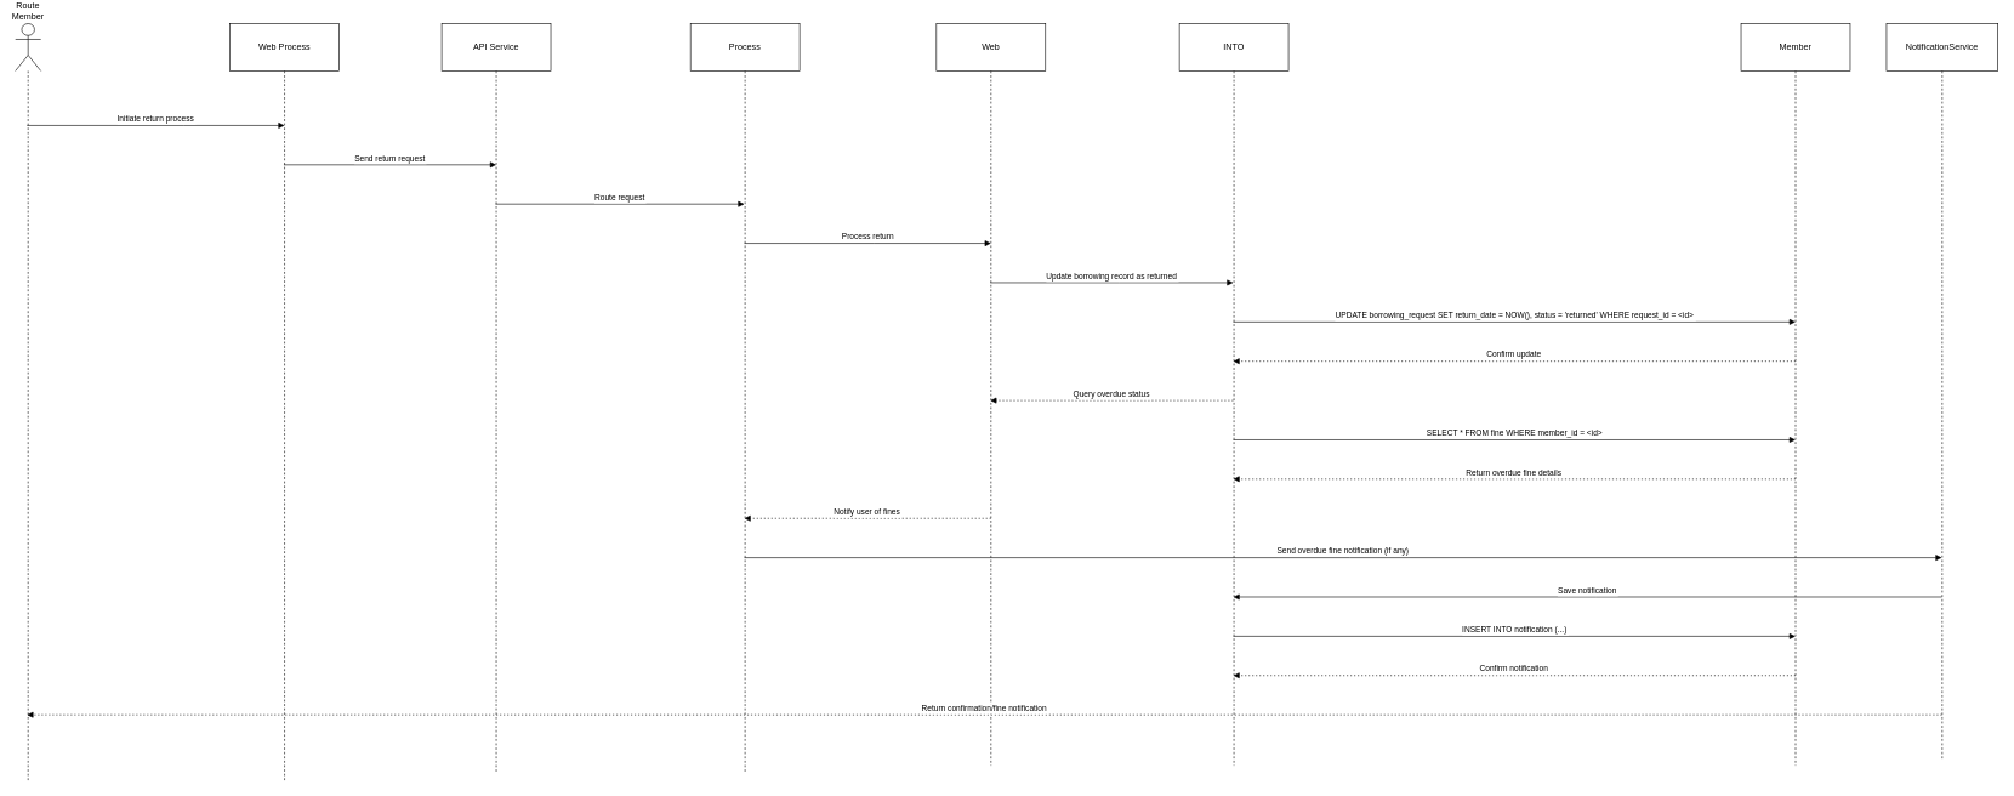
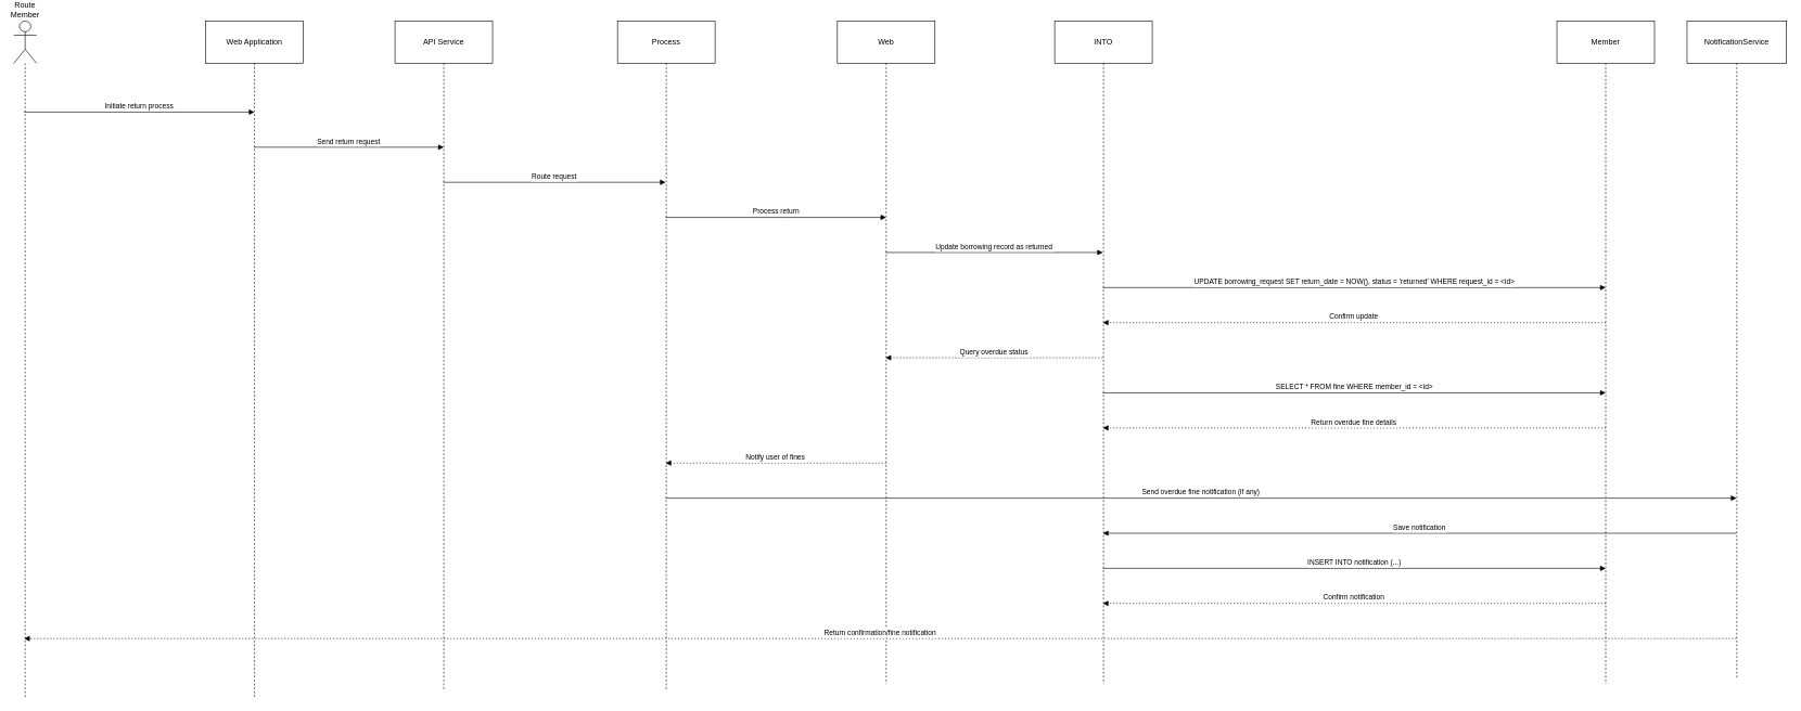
- <mxCell id="3" value="Web Process" style="shape=umlLifeline;perimeter=lifelinePerimeter;whiteSpace=wrap;container=1;dropTarget=0;collapsible=0;recursiveResize=0;outlineConnect=0;portConstraint=eastwest;newEdgeStyle={&quot;edgeStyle&quot;:&quot;elbowEdgeStyle&quot;,&quot;elbow&quot;:&quot;vertical&quot;,&quot;curved&quot;:0,&quot;rounded&quot;:0};size=65;" vertex="1" parent="1"><mxGeometry x="315" y="20" width="150" height="1040" as="geometry" /></mxCell>
+ <mxCell id="3" value="Web Application" style="shape=umlLifeline;perimeter=lifelinePerimeter;whiteSpace=wrap;container=1;dropTarget=0;collapsible=0;recursiveResize=0;outlineConnect=0;portConstraint=eastwest;newEdgeStyle={&quot;edgeStyle&quot;:&quot;elbowEdgeStyle&quot;,&quot;elbow&quot;:&quot;vertical&quot;,&quot;curved&quot;:0,&quot;rounded&quot;:0};size=65;" vertex="1" parent="1"><mxGeometry x="315" y="20" width="150" height="1040" as="geometry" /></mxCell>
